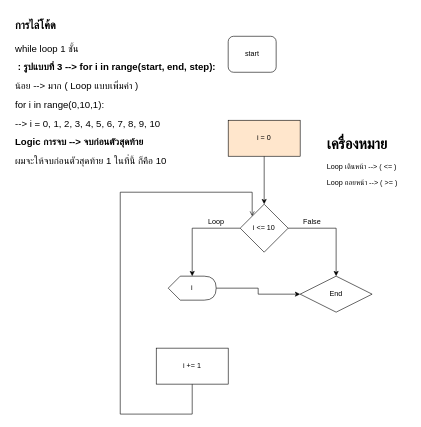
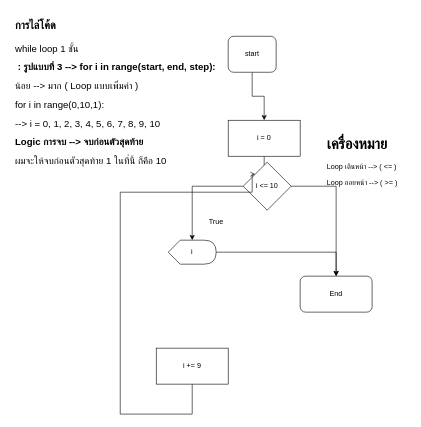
+ <mxCell id="4" style="edgeStyle=orthogonalEdgeStyle;rounded=0;orthogonalLoop=1;jettySize=auto;html=1;" edge="1" parent="1" source="5" target="7"><mxGeometry relative="1" as="geometry" /></mxCell>
- <mxCell id="7" value="i = 0" style="rounded=0;whiteSpace=wrap;html=1;fillColor=#ffe6cc;" vertex="1" parent="1"><mxGeometry x="380" y="200" width="120" height="60" as="geometry" /></mxCell>
+ <mxCell id="7" value="i = 0" style="rounded=0;whiteSpace=wrap;html=1;" vertex="1" parent="1"><mxGeometry x="380" y="200" width="120" height="60" as="geometry" /></mxCell>
- <mxCell id="15" value="Loop" style="text;html=1;strokeColor=none;fillColor=none;align=center;verticalAlign=middle;whiteSpace=wrap;rounded=0;" vertex="1" parent="1"><mxGeometry x="340" y="360" width="40" height="20" as="geometry" /></mxCell>
+ <mxCell id="15" value="True" style="text;html=1;strokeColor=none;fillColor=none;align=center;verticalAlign=middle;whiteSpace=wrap;rounded=0;" vertex="1" parent="1"><mxGeometry x="340" y="360" width="40" height="20" as="geometry" /></mxCell>
- <mxCell id="17" value="False" style="text;html=1;strokeColor=none;fillColor=none;align=center;verticalAlign=middle;whiteSpace=wrap;rounded=0;" vertex="1" parent="1"><mxGeometry x="500" y="360" width="40" height="20" as="geometry" /></mxCell>
- <mxCell id="10" value="i &amp;lt;= 10" style="rhombus;whiteSpace=wrap;html=1;" vertex="1" parent="1"><mxGeometry x="400" y="340" width="80" height="80" as="geometry" /></mxCell>
+ <mxCell id="10" value="i &amp;lt;= 10" style="rhombus;whiteSpace=wrap;html=1;" vertex="1" parent="1"><mxGeometry x="405" y="270" width="80" height="80" as="geometry" /></mxCell>
- <mxCell id="12" value="i" style="shape=display;whiteSpace=wrap;html=1;" vertex="1" parent="1"><mxGeometry x="280" y="460" width="80" height="40" as="geometry" /></mxCell>
+ <mxCell id="12" value="i" style="shape=display;whiteSpace=wrap;html=1;" vertex="1" parent="1"><mxGeometry x="280" y="400" width="80" height="40" as="geometry" /></mxCell>
- <mxCell id="16" value="End" style="rhombus;whiteSpace=wrap;html=1;" vertex="1" parent="1"><mxGeometry x="500" y="460" width="120" height="60" as="geometry" /></mxCell>
+ <mxCell id="16" value="End" style="rounded=1;whiteSpace=wrap;html=1;" vertex="1" parent="1"><mxGeometry x="500" y="460" width="120" height="60" as="geometry" /></mxCell>
- <mxCell id="14" value="i += 1" style="rounded=0;whiteSpace=wrap;html=1;" vertex="1" parent="1"><mxGeometry x="260" y="580" width="120" height="60" as="geometry" /></mxCell>
+ <mxCell id="14" value="i += 9" style="rounded=0;whiteSpace=wrap;html=1;" vertex="1" parent="1"><mxGeometry x="260" y="580" width="120" height="60" as="geometry" /></mxCell>
